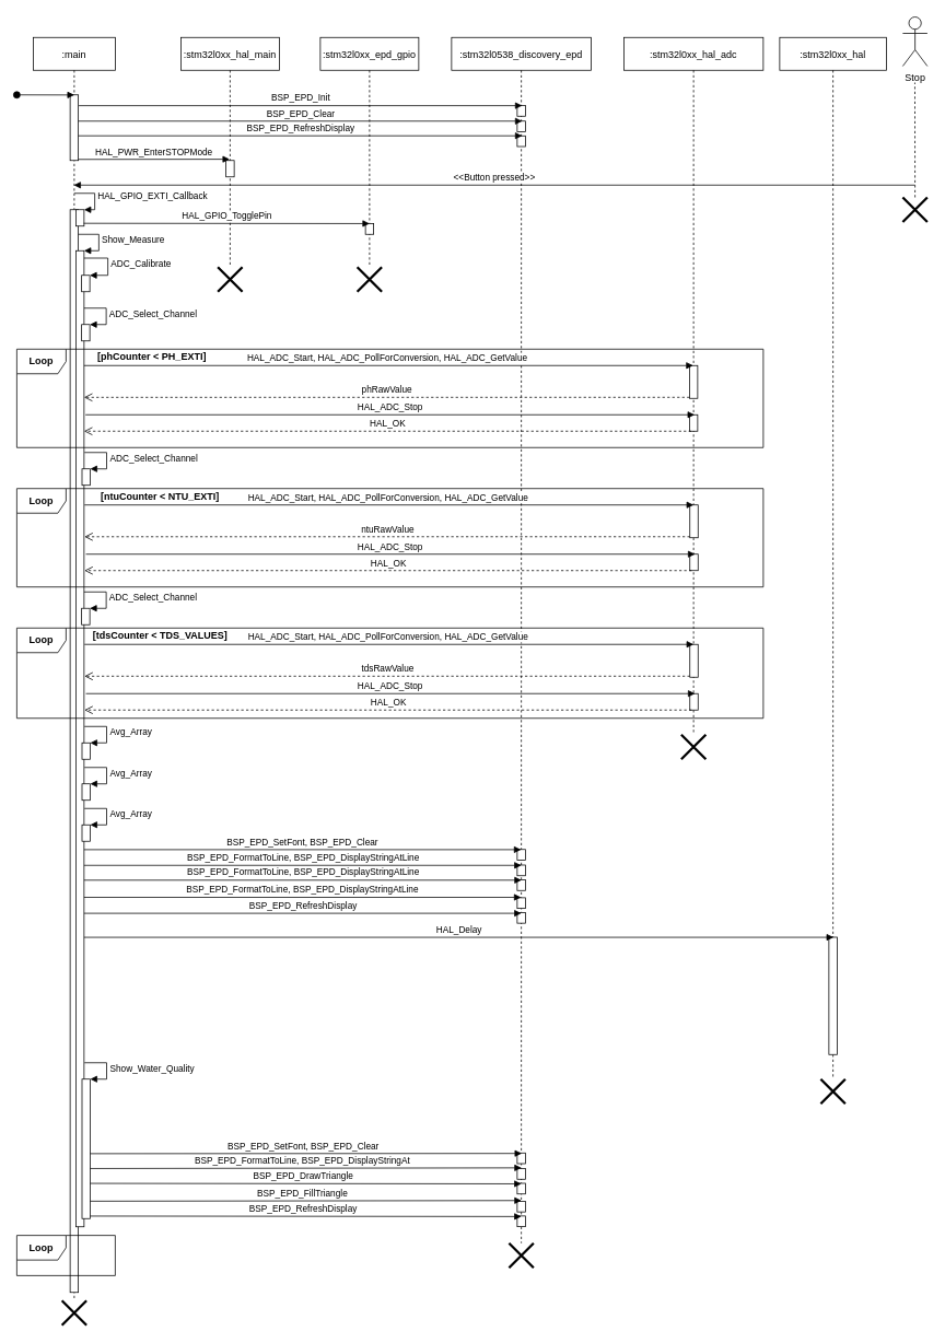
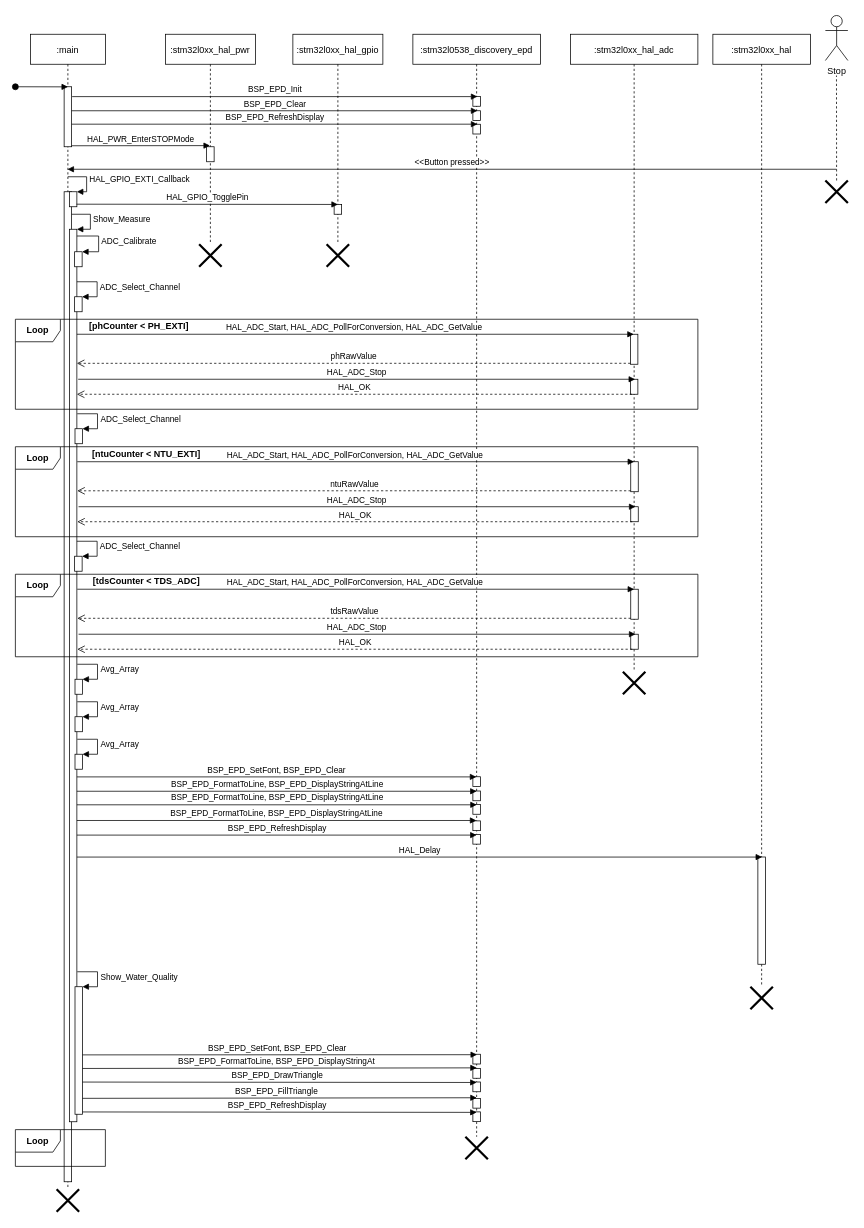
- <mxCell id="16" value=":stm32l0xx_hal_main" style="shape=umlLifeline;perimeter=lifelinePerimeter;container=1;collapsible=0;recursiveResize=0;rounded=0;shadow=0;strokeWidth=1;" parent="1" vertex="1"><mxGeometry x="220" y="45" width="120" height="280" as="geometry" /></mxCell>
+ <mxCell id="16" value=":stm32l0xx_hal_pwr" style="shape=umlLifeline;perimeter=lifelinePerimeter;container=1;collapsible=0;recursiveResize=0;rounded=0;shadow=0;strokeWidth=1;" parent="1" vertex="1"><mxGeometry x="220" y="45" width="120" height="280" as="geometry" /></mxCell>
- <mxCell id="21" value=":stm32l0xx_epd_gpio" style="shape=umlLifeline;perimeter=lifelinePerimeter;container=1;collapsible=0;recursiveResize=0;rounded=0;shadow=0;strokeWidth=1;" vertex="1" parent="1"><mxGeometry x="390" y="45" width="120" height="280" as="geometry" /></mxCell>
+ <mxCell id="21" value=":stm32l0xx_hal_gpio" style="shape=umlLifeline;perimeter=lifelinePerimeter;container=1;collapsible=0;recursiveResize=0;rounded=0;shadow=0;strokeWidth=1;" vertex="1" parent="1"><mxGeometry x="390" y="45" width="120" height="280" as="geometry" /></mxCell>
- <mxCell id="96" value="&lt;b&gt;[tdsCounter &amp;lt; TDS_VALUES]&lt;/b&gt;" style="text;html=1;strokeColor=none;fillColor=none;align=center;verticalAlign=middle;whiteSpace=wrap;rounded=0;" vertex="1" parent="1"><mxGeometry x="109.5" y="765" width="170" height="20" as="geometry" /></mxCell>
+ <mxCell id="96" value="&lt;b&gt;[tdsCounter &amp;lt; TDS_ADC]&lt;/b&gt;" style="text;html=1;strokeColor=none;fillColor=none;align=center;verticalAlign=middle;whiteSpace=wrap;rounded=0;" vertex="1" parent="1"><mxGeometry x="109.5" y="765" width="170" height="20" as="geometry" /></mxCell>
